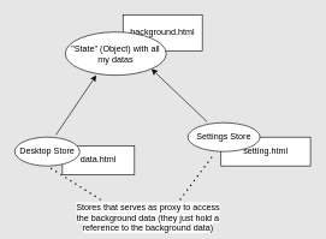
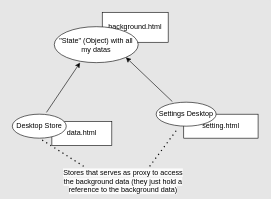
- <mxCell id="6" value="Settings Store" style="ellipse;whiteSpace=wrap;html=1;" parent="1" vertex="1"><mxGeometry x="260" y="170" width="100" height="40" as="geometry" /></mxCell>
+ <mxCell id="6" value="Settings Desktop" style="ellipse;whiteSpace=wrap;html=1;" parent="1" vertex="1"><mxGeometry x="260" y="170" width="100" height="40" as="geometry" /></mxCell>
